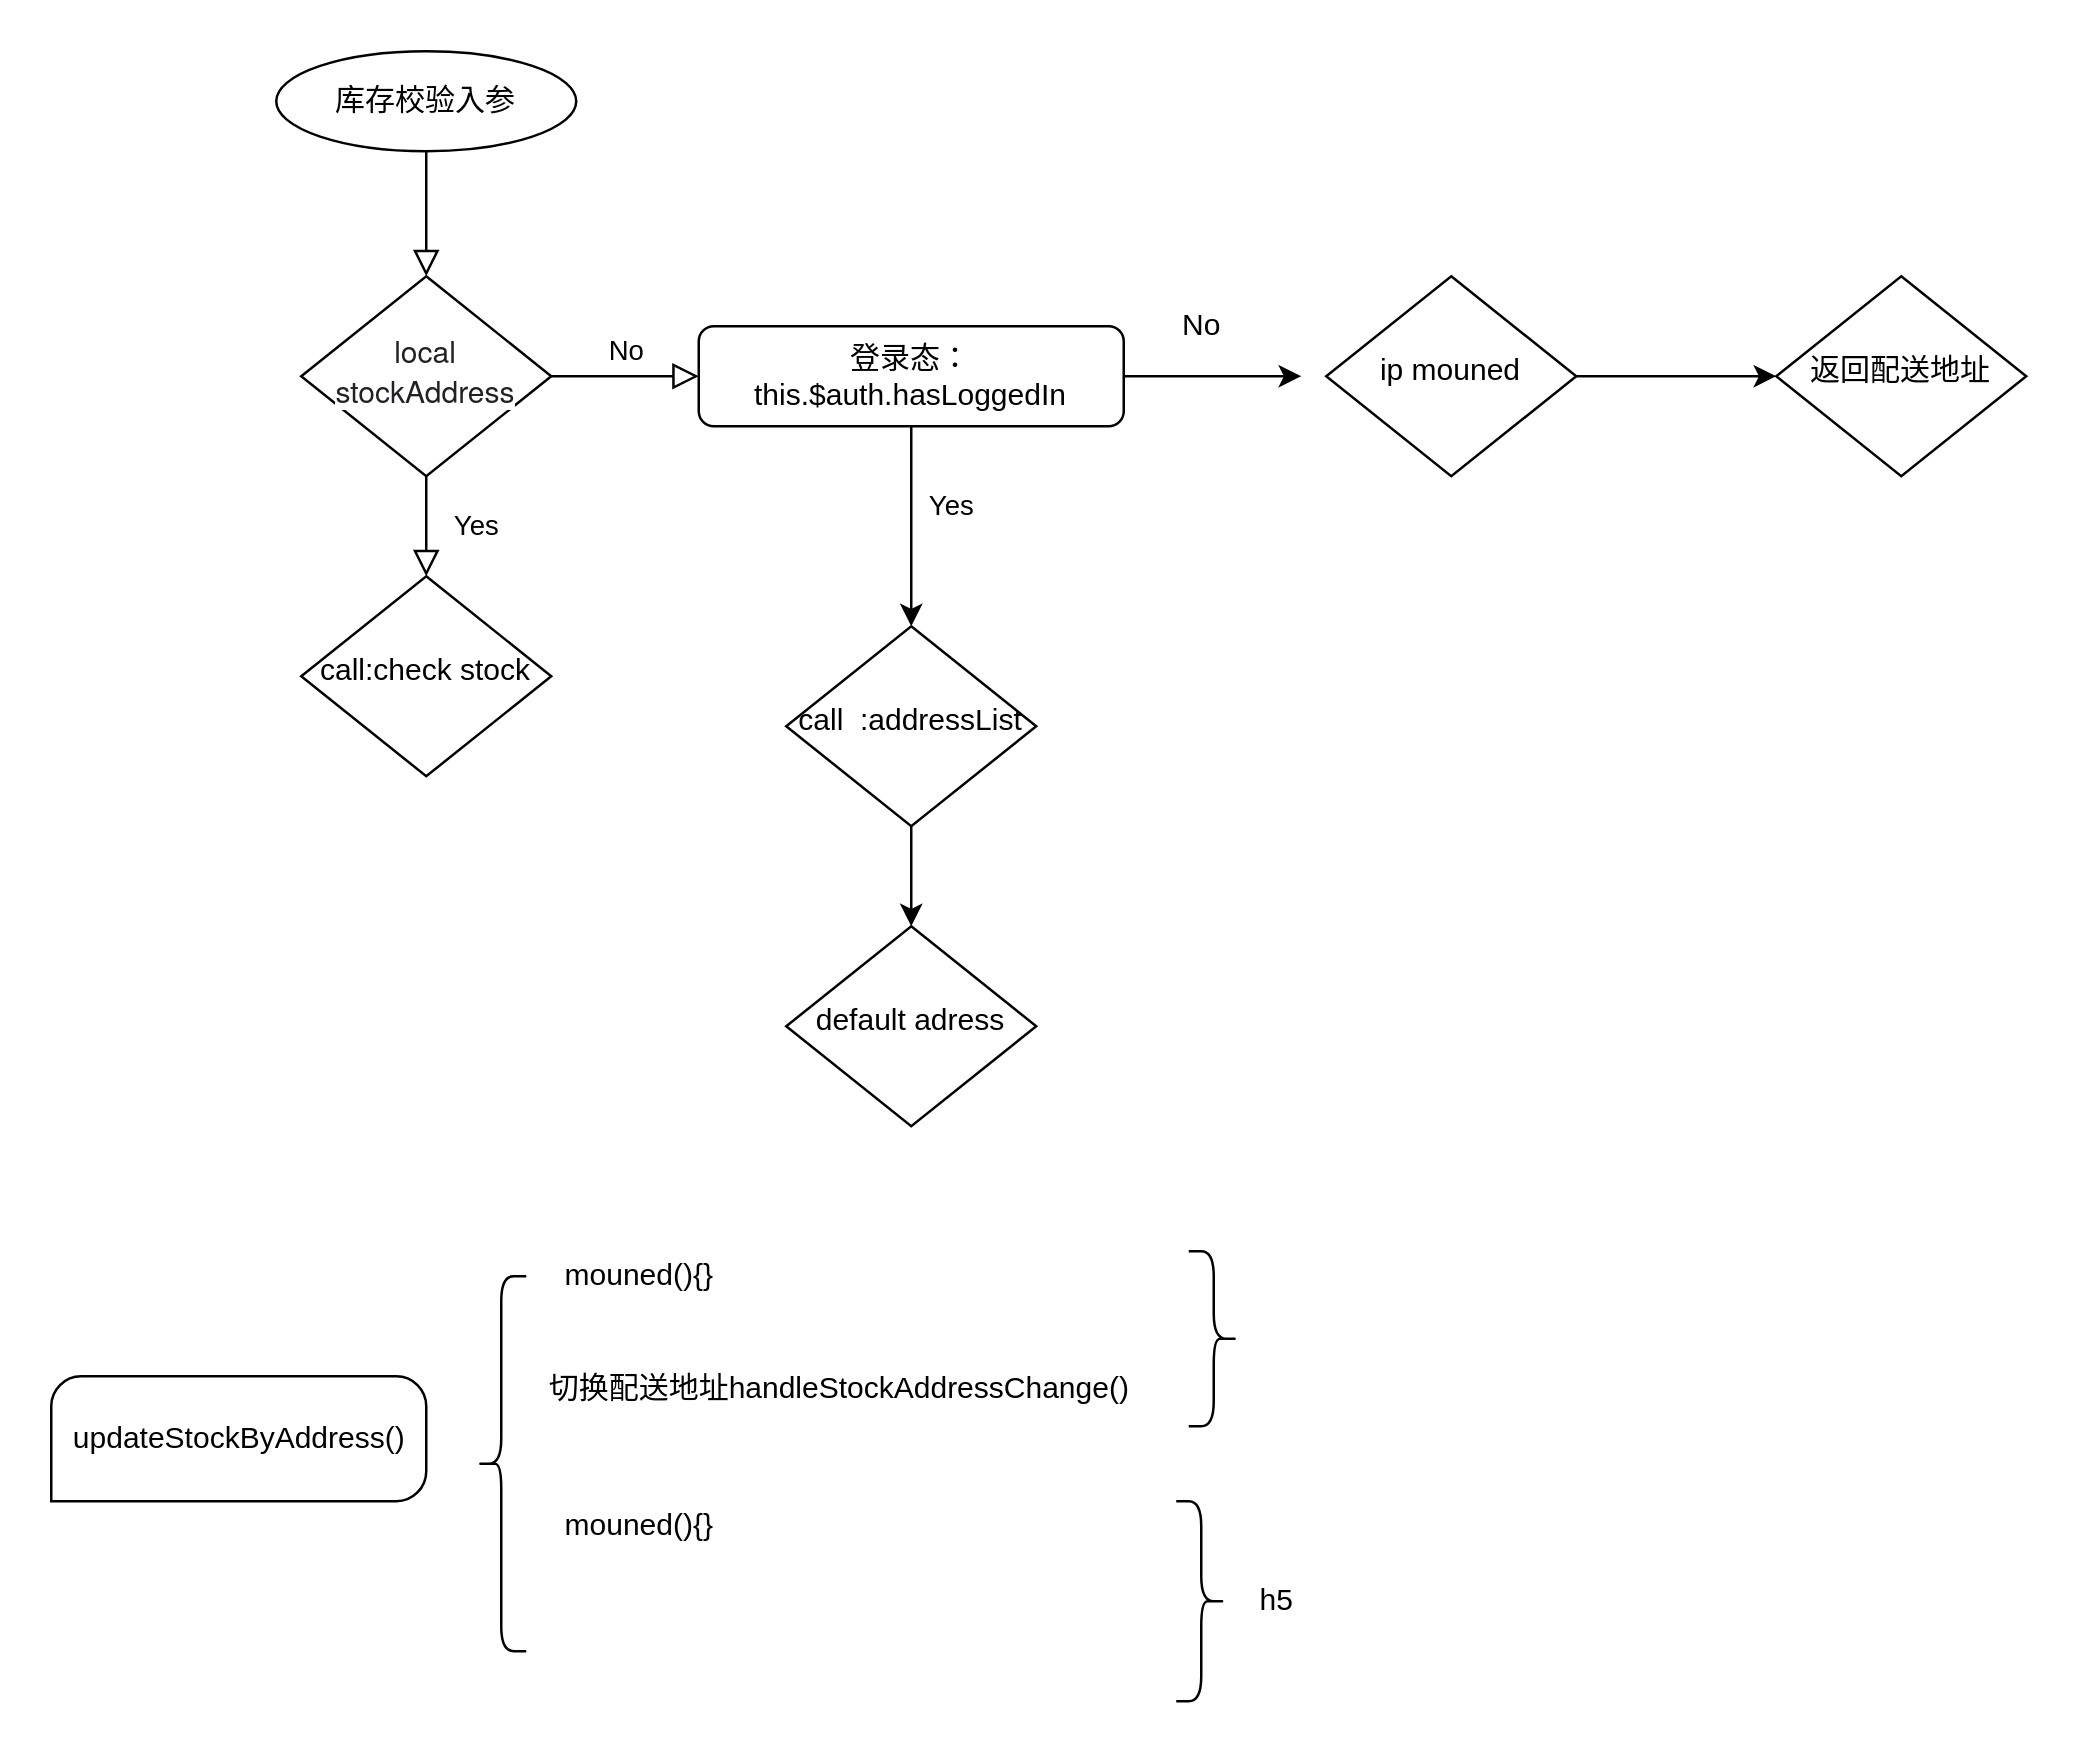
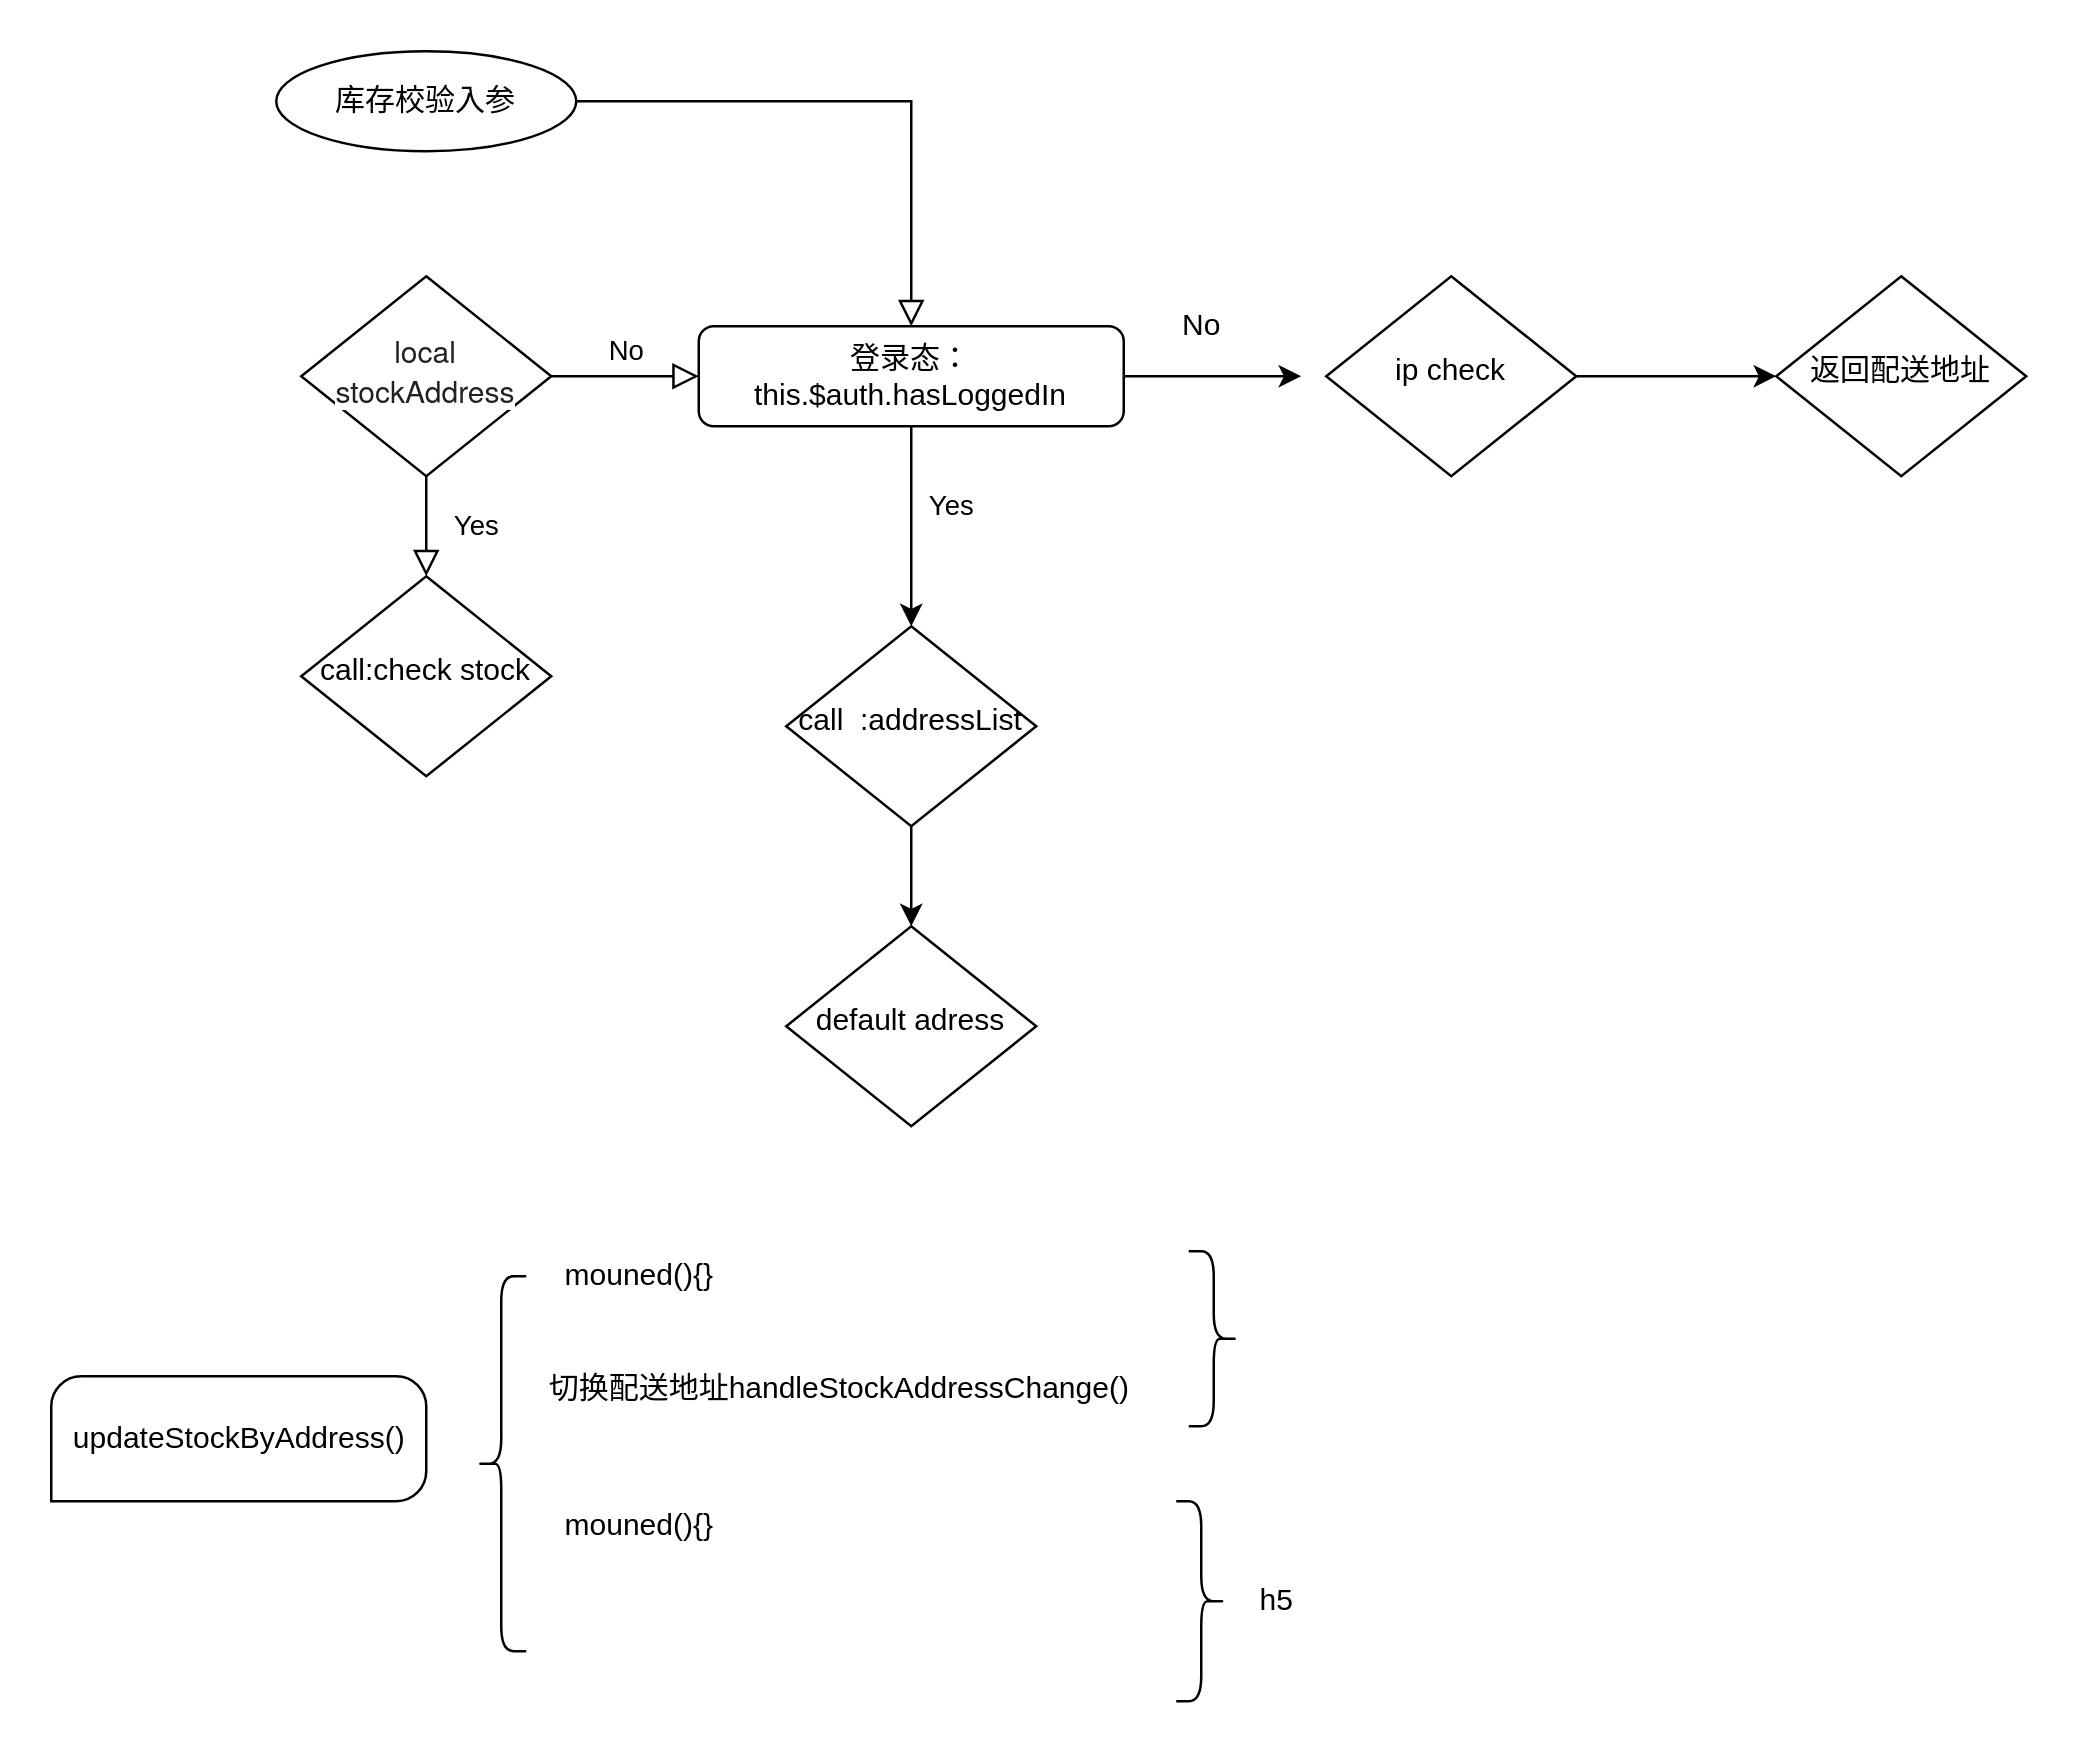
- <mxCell id="2" value="" style="rounded=0;html=1;jettySize=auto;orthogonalLoop=1;fontSize=11;endArrow=block;endFill=0;endSize=8;strokeWidth=1;shadow=0;labelBackgroundColor=none;edgeStyle=orthogonalEdgeStyle;" parent="1" source="3" target="6" edge="1"><mxGeometry relative="1" as="geometry" /></mxCell>
+ <mxCell id="2" value="" style="rounded=0;html=1;jettySize=auto;orthogonalLoop=1;fontSize=11;endArrow=block;endFill=0;endSize=8;strokeWidth=1;shadow=0;labelBackgroundColor=none;edgeStyle=orthogonalEdgeStyle;" parent="1" source="3" target="10" edge="1"><mxGeometry relative="1" as="geometry" /></mxCell>
- <mxCell id="17" value="ip mouned" style="rhombus;whiteSpace=wrap;html=1;shadow=0;fontFamily=Helvetica;fontSize=12;align=center;strokeWidth=1;spacing=6;spacingTop=-4;" parent="1" vertex="1"><mxGeometry x="530" y="110" width="100" height="80" as="geometry" /></mxCell>
+ <mxCell id="17" value="ip check" style="rhombus;whiteSpace=wrap;html=1;shadow=0;fontFamily=Helvetica;fontSize=12;align=center;strokeWidth=1;spacing=6;spacingTop=-4;" parent="1" vertex="1"><mxGeometry x="530" y="110" width="100" height="80" as="geometry" /></mxCell>
